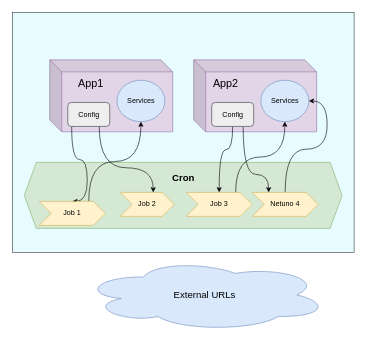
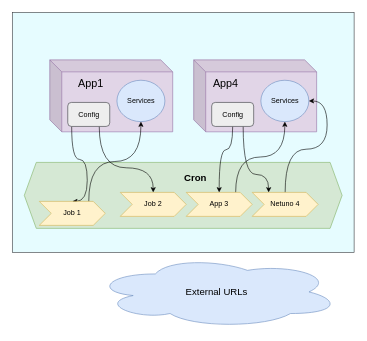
- <mxCell id="19" value="App2" style="text;html=1;strokeColor=none;fillColor=none;align=left;verticalAlign=middle;whiteSpace=wrap;rounded=0;fontSize=18;" parent="1" vertex="1"><mxGeometry x="352.5" y="129" width="60" height="20" as="geometry" /></mxCell>
+ <mxCell id="19" value="App4" style="text;html=1;strokeColor=none;fillColor=none;align=left;verticalAlign=middle;whiteSpace=wrap;rounded=0;fontSize=18;" parent="1" vertex="1"><mxGeometry x="352.5" y="129" width="60" height="20" as="geometry" /></mxCell>
- <mxCell id="18" value="Cron" style="text;html=1;strokeColor=none;fillColor=none;align=center;verticalAlign=middle;whiteSpace=wrap;rounded=0;fontSize=16;fontStyle=1" parent="1" vertex="1"><mxGeometry x="217.5" y="280" width="175" height="30" as="geometry" /></mxCell>
+ <mxCell id="18" value="Cron" style="text;html=1;strokeColor=none;fillColor=none;align=center;verticalAlign=middle;whiteSpace=wrap;rounded=0;fontSize=16;fontStyle=1" parent="1" vertex="1"><mxGeometry x="237.5" y="280" width="175" height="30" as="geometry" /></mxCell>
- <mxCell id="16" value="Job 2" style="shape=step;perimeter=stepPerimeter;whiteSpace=wrap;html=1;fixedSize=1;fillColor=#fff2cc;strokeColor=#d6b656;" parent="1" vertex="1"><mxGeometry x="200" y="320" width="90" height="40" as="geometry" /></mxCell>
+ <mxCell id="16" value="Job 2" style="shape=step;perimeter=stepPerimeter;whiteSpace=wrap;html=1;fixedSize=1;fillColor=#fff2cc;strokeColor=#d6b656;" parent="1" vertex="1"><mxGeometry x="200" y="320" width="110" height="40" as="geometry" /></mxCell>
- <mxCell id="15" value="Job 3" style="shape=step;perimeter=stepPerimeter;whiteSpace=wrap;html=1;fixedSize=1;fillColor=#fff2cc;strokeColor=#d6b656;" parent="1" vertex="1"><mxGeometry x="310" y="320" width="110" height="40" as="geometry" /></mxCell>
+ <mxCell id="15" value="App 3" style="shape=step;perimeter=stepPerimeter;whiteSpace=wrap;html=1;fixedSize=1;fillColor=#fff2cc;strokeColor=#d6b656;" parent="1" vertex="1"><mxGeometry x="310" y="320" width="110" height="40" as="geometry" /></mxCell>
- <mxCell id="9" value="External URLs" style="ellipse;shape=cloud;whiteSpace=wrap;html=1;fontSize=16;fillColor=#dae8fc;strokeColor=#6c8ebf;" parent="1" vertex="1"><mxGeometry x="136" y="431" width="410" height="120" as="geometry" /></mxCell>
+ <mxCell id="9" value="External URLs" style="ellipse;shape=cloud;whiteSpace=wrap;html=1;fontSize=16;fillColor=#dae8fc;strokeColor=#6c8ebf;" parent="1" vertex="1"><mxGeometry x="156" y="426" width="410" height="120" as="geometry" /></mxCell>
